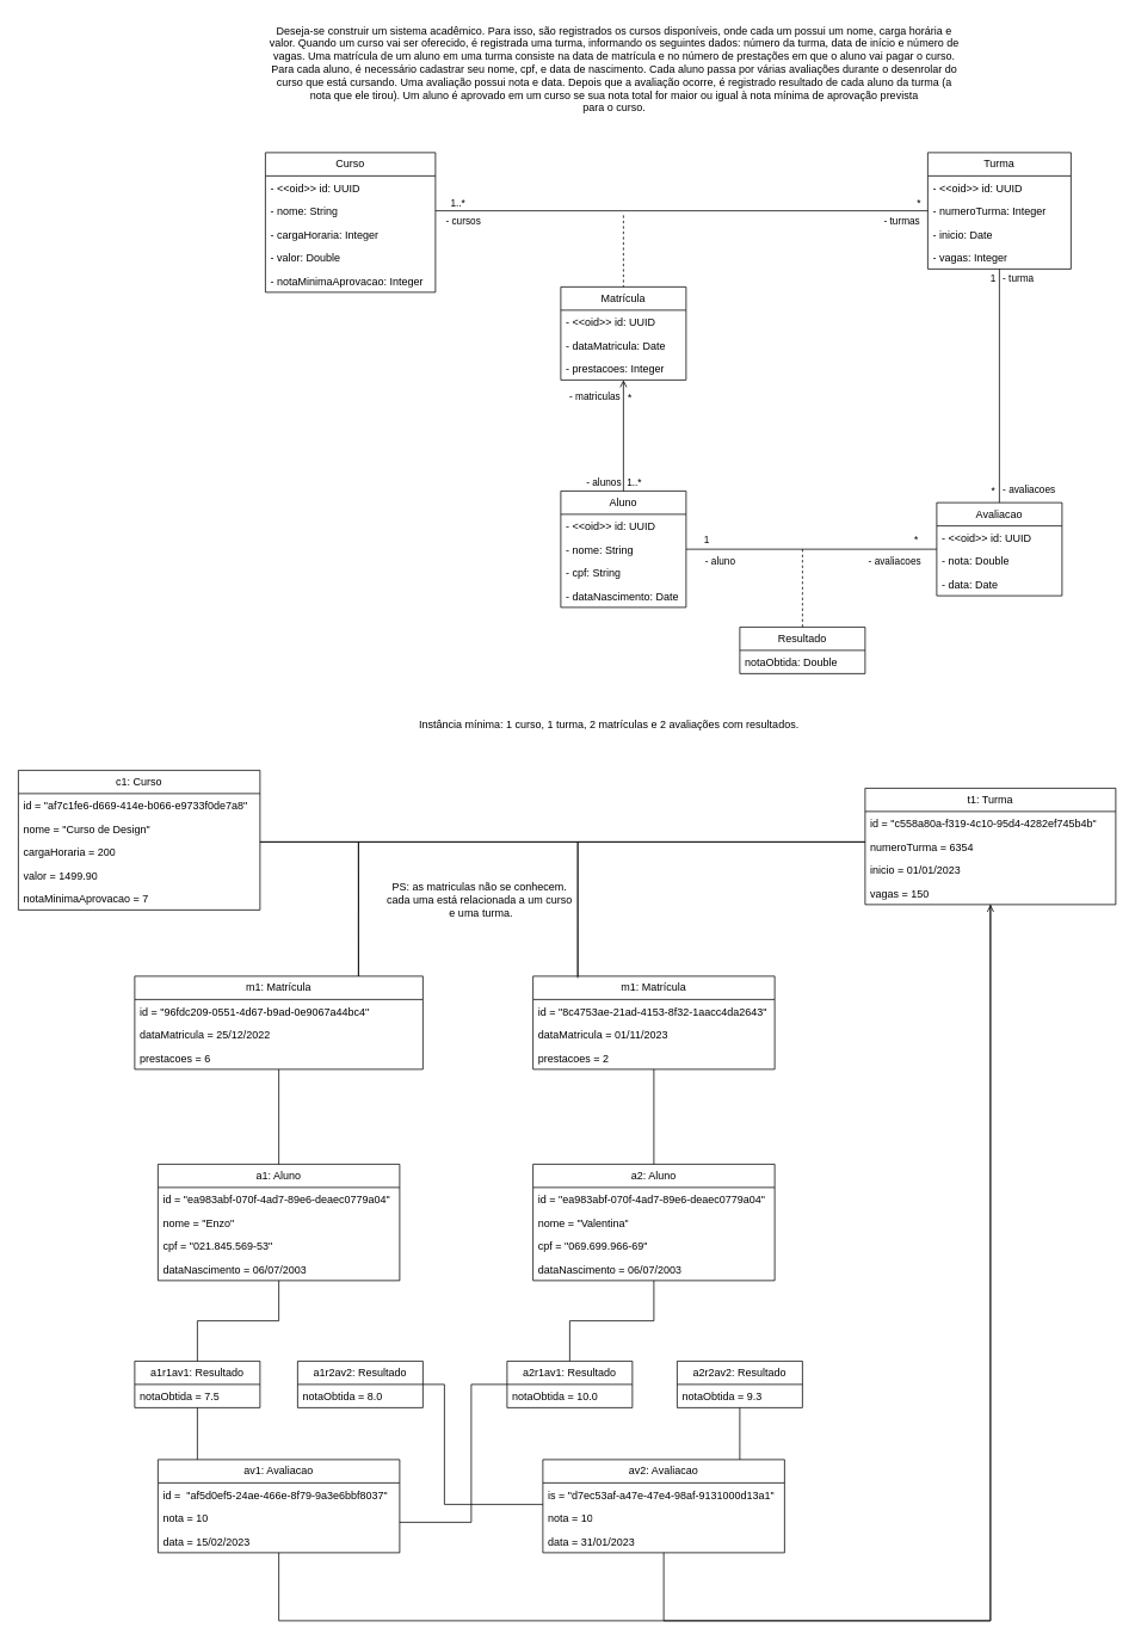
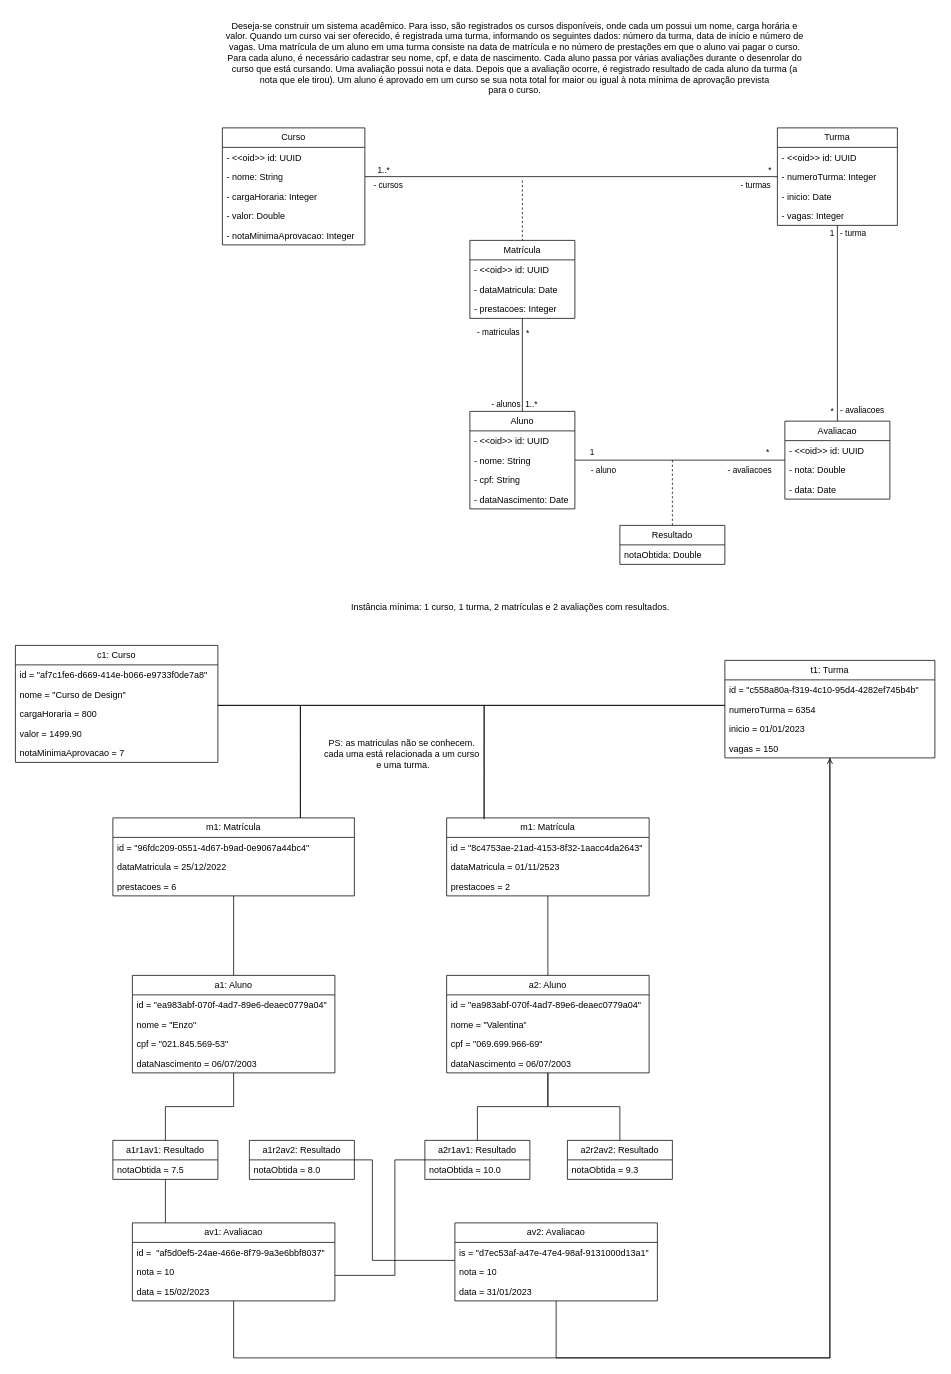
- <mxCell id="19" style="edgeStyle=orthogonalEdgeStyle;rounded=0;orthogonalLoop=1;jettySize=auto;html=1;endArrow=open;endFill=0;" edge="1" parent="1" source="24" target="29"><mxGeometry relative="1" as="geometry" /></mxCell>
+ <mxCell id="19" style="edgeStyle=orthogonalEdgeStyle;rounded=0;orthogonalLoop=1;jettySize=auto;html=1;endArrow=none;endFill=0;" edge="1" parent="1" source="24" target="29"><mxGeometry relative="1" as="geometry" /></mxCell>
- <mxCell id="52" value="cargaHoraria = 200" style="text;strokeColor=none;fillColor=none;align=left;verticalAlign=top;spacingLeft=4;spacingRight=4;overflow=hidden;rotatable=0;points=[[0,0.5],[1,0.5]];portConstraint=eastwest;whiteSpace=wrap;html=1;" vertex="1" parent="49"><mxGeometry y="78" width="270" height="26" as="geometry" /></mxCell>
+ <mxCell id="52" value="cargaHoraria = 800" style="text;strokeColor=none;fillColor=none;align=left;verticalAlign=top;spacingLeft=4;spacingRight=4;overflow=hidden;rotatable=0;points=[[0,0.5],[1,0.5]];portConstraint=eastwest;whiteSpace=wrap;html=1;" vertex="1" parent="49"><mxGeometry y="78" width="270" height="26" as="geometry" /></mxCell>
- <mxCell id="71" value="dataMatricula = 01/11/2023" style="text;strokeColor=none;fillColor=none;align=left;verticalAlign=top;spacingLeft=4;spacingRight=4;overflow=hidden;rotatable=0;points=[[0,0.5],[1,0.5]];portConstraint=eastwest;whiteSpace=wrap;html=1;" vertex="1" parent="69"><mxGeometry y="52" width="270" height="26" as="geometry" /></mxCell>
+ <mxCell id="71" value="dataMatricula = 01/11/2523" style="text;strokeColor=none;fillColor=none;align=left;verticalAlign=top;spacingLeft=4;spacingRight=4;overflow=hidden;rotatable=0;points=[[0,0.5],[1,0.5]];portConstraint=eastwest;whiteSpace=wrap;html=1;" vertex="1" parent="69"><mxGeometry y="52" width="270" height="26" as="geometry" /></mxCell>
+ <mxCell id="82" style="edgeStyle=orthogonalEdgeStyle;rounded=0;orthogonalLoop=1;jettySize=auto;html=1;endArrow=none;endFill=0;" edge="1" parent="1" source="83" target="111"><mxGeometry relative="1" as="geometry" /></mxCell>
- <mxCell id="110" style="edgeStyle=orthogonalEdgeStyle;rounded=0;orthogonalLoop=1;jettySize=auto;html=1;endArrow=none;endFill=0;" edge="1" parent="1" source="111" target="94"><mxGeometry relative="1" as="geometry"><Array as="points"><mxPoint x="826" y="1610" /><mxPoint x="826" y="1610" /></Array></mxGeometry></mxCell>
